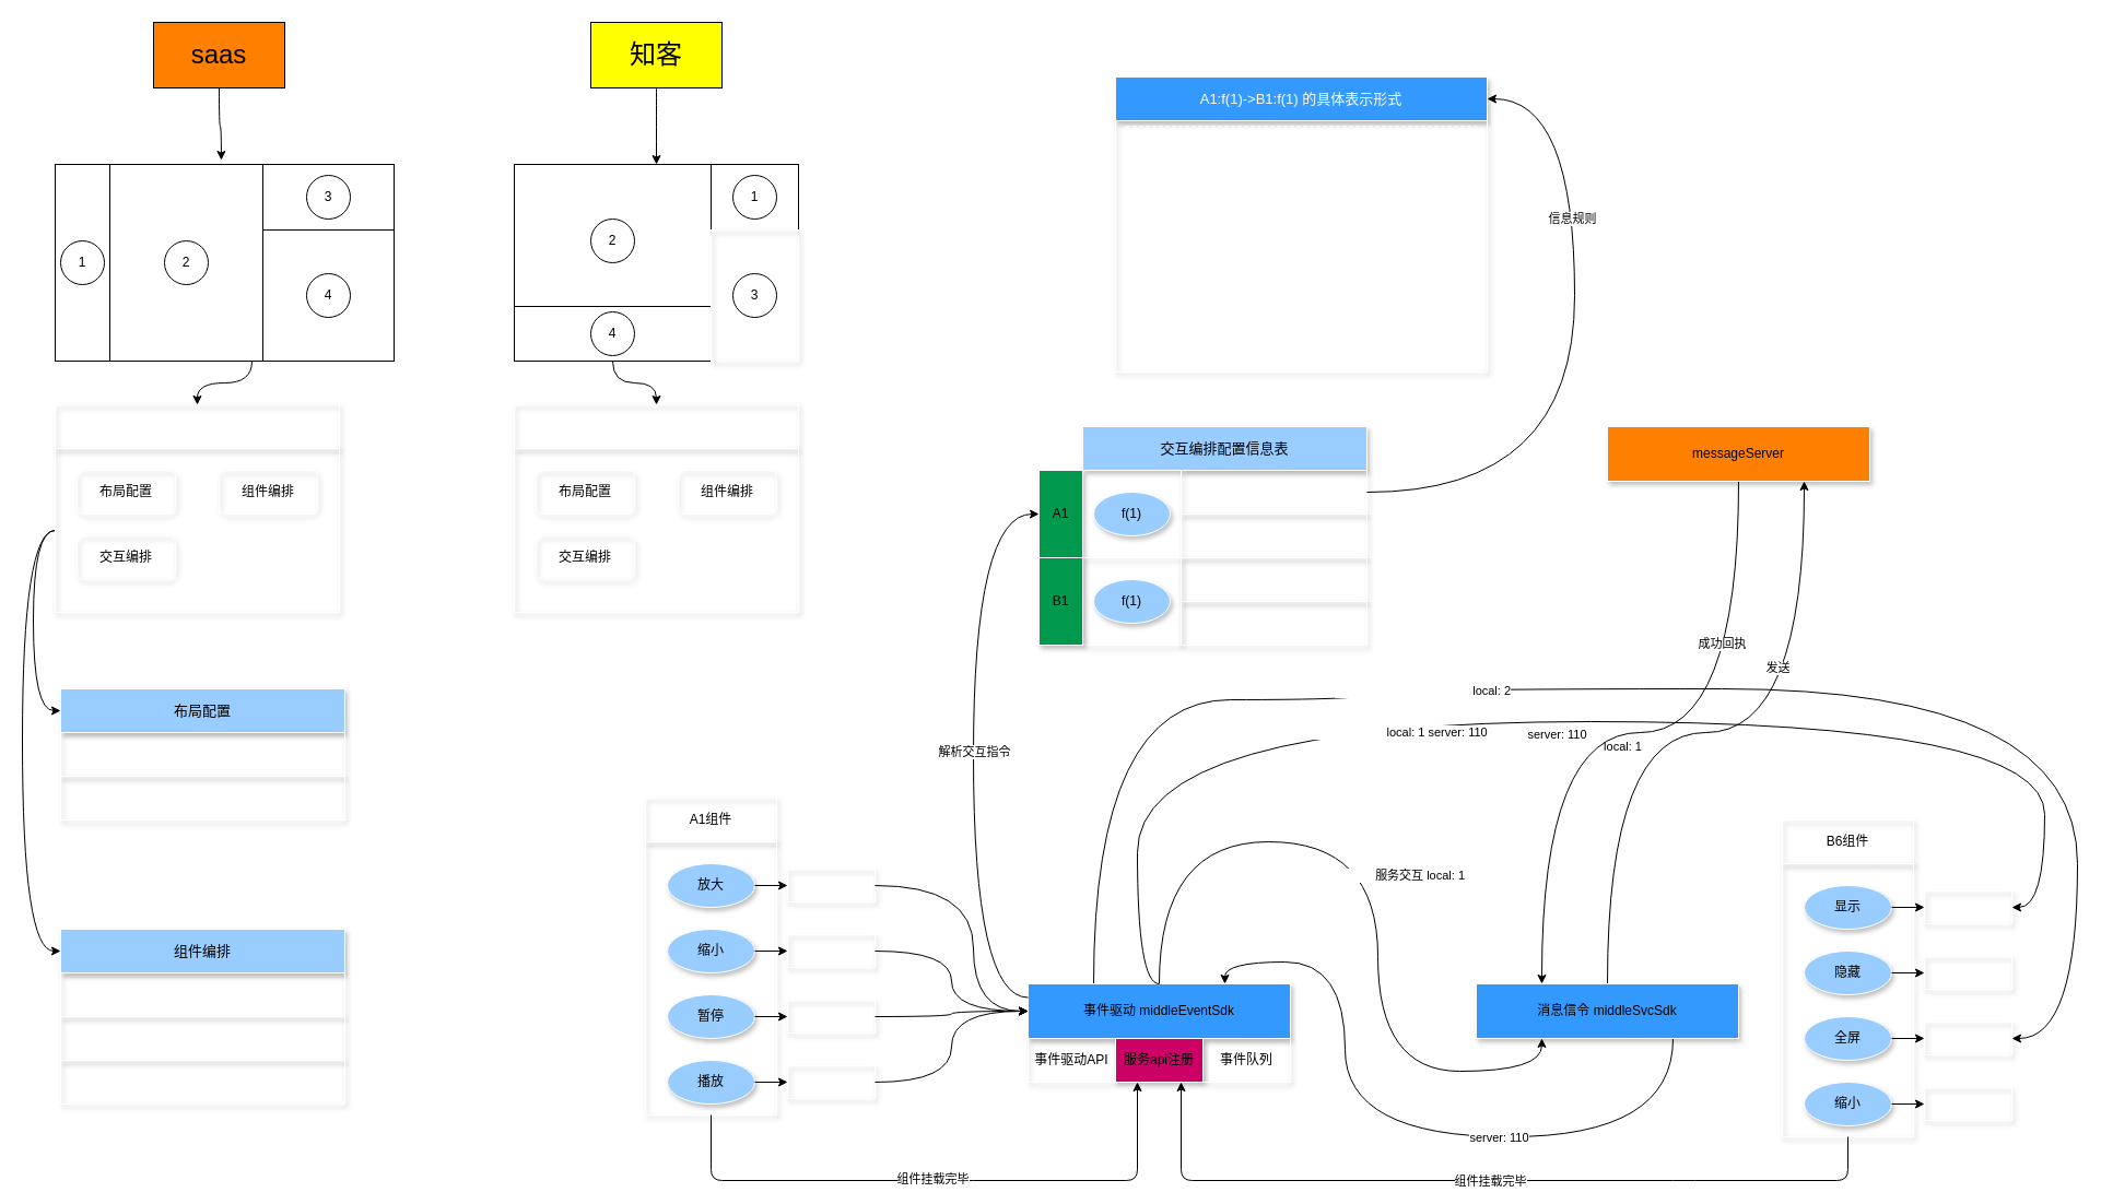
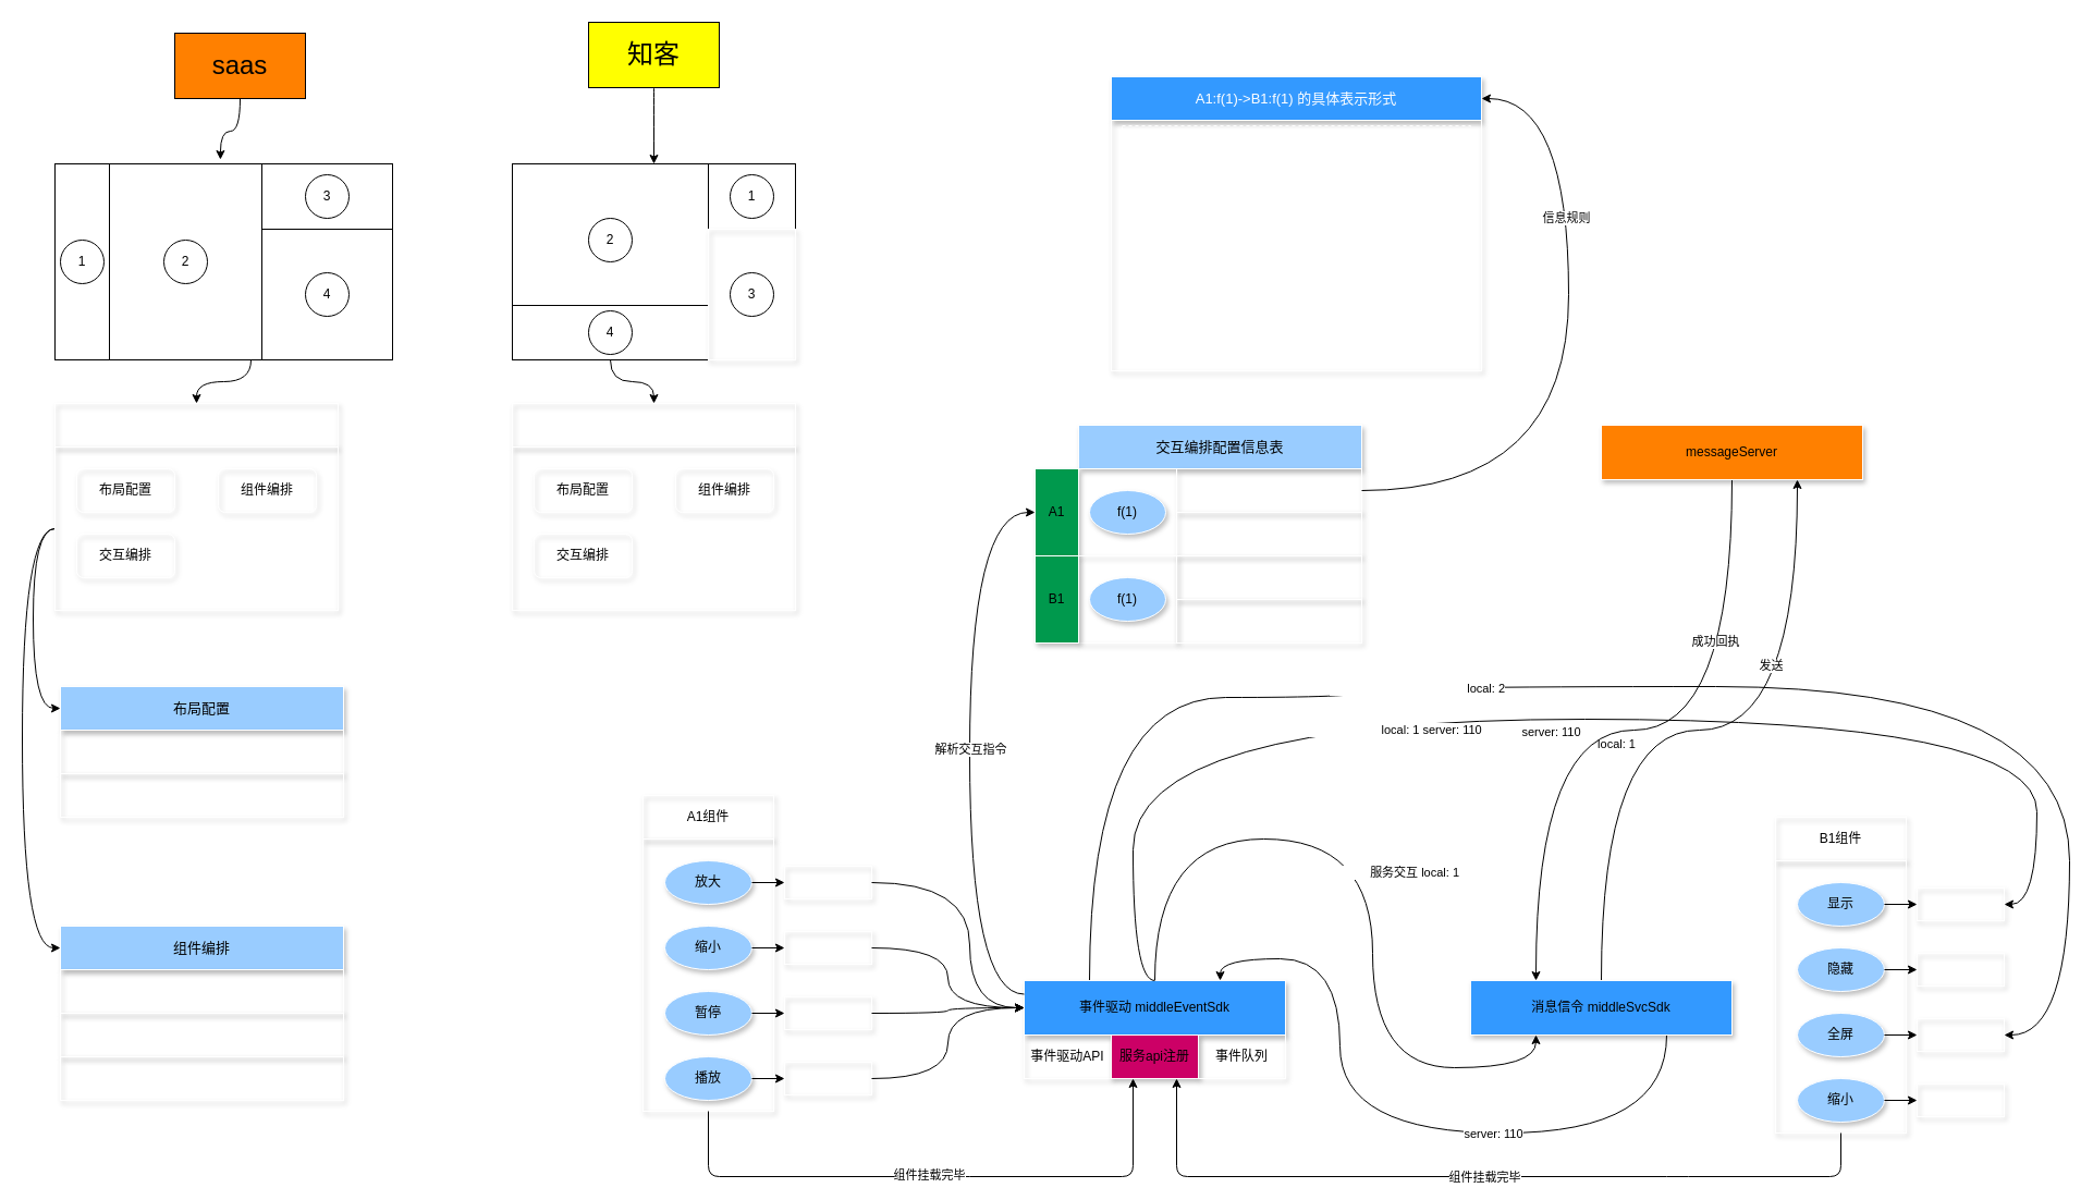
- <mxCell id="3" value="&lt;font style=&quot;font-size: 24px&quot; color=&quot;#000000&quot;&gt;saas&lt;/font&gt;" style="rounded=0;whiteSpace=wrap;html=1;fillColor=#FF8000;" parent="1" vertex="1"><mxGeometry x="140" y="20" width="120" height="60" as="geometry" /></mxCell>
+ <mxCell id="3" value="&lt;font style=&quot;font-size: 24px&quot; color=&quot;#000000&quot;&gt;saas&lt;/font&gt;" style="rounded=0;whiteSpace=wrap;html=1;fillColor=#FF8000;" parent="1" vertex="1"><mxGeometry x="160" y="30" width="120" height="60" as="geometry" /></mxCell>
- <mxCell id="55" value="B6组件" style="rounded=0;whiteSpace=wrap;html=1;shadow=1;strokeColor=#FFFFFF;fillColor=none;" parent="54" vertex="1"><mxGeometry width="120" height="40" as="geometry" /></mxCell>
+ <mxCell id="55" value="B1组件" style="rounded=0;whiteSpace=wrap;html=1;shadow=1;strokeColor=#FFFFFF;fillColor=none;" parent="54" vertex="1"><mxGeometry width="120" height="40" as="geometry" /></mxCell>
